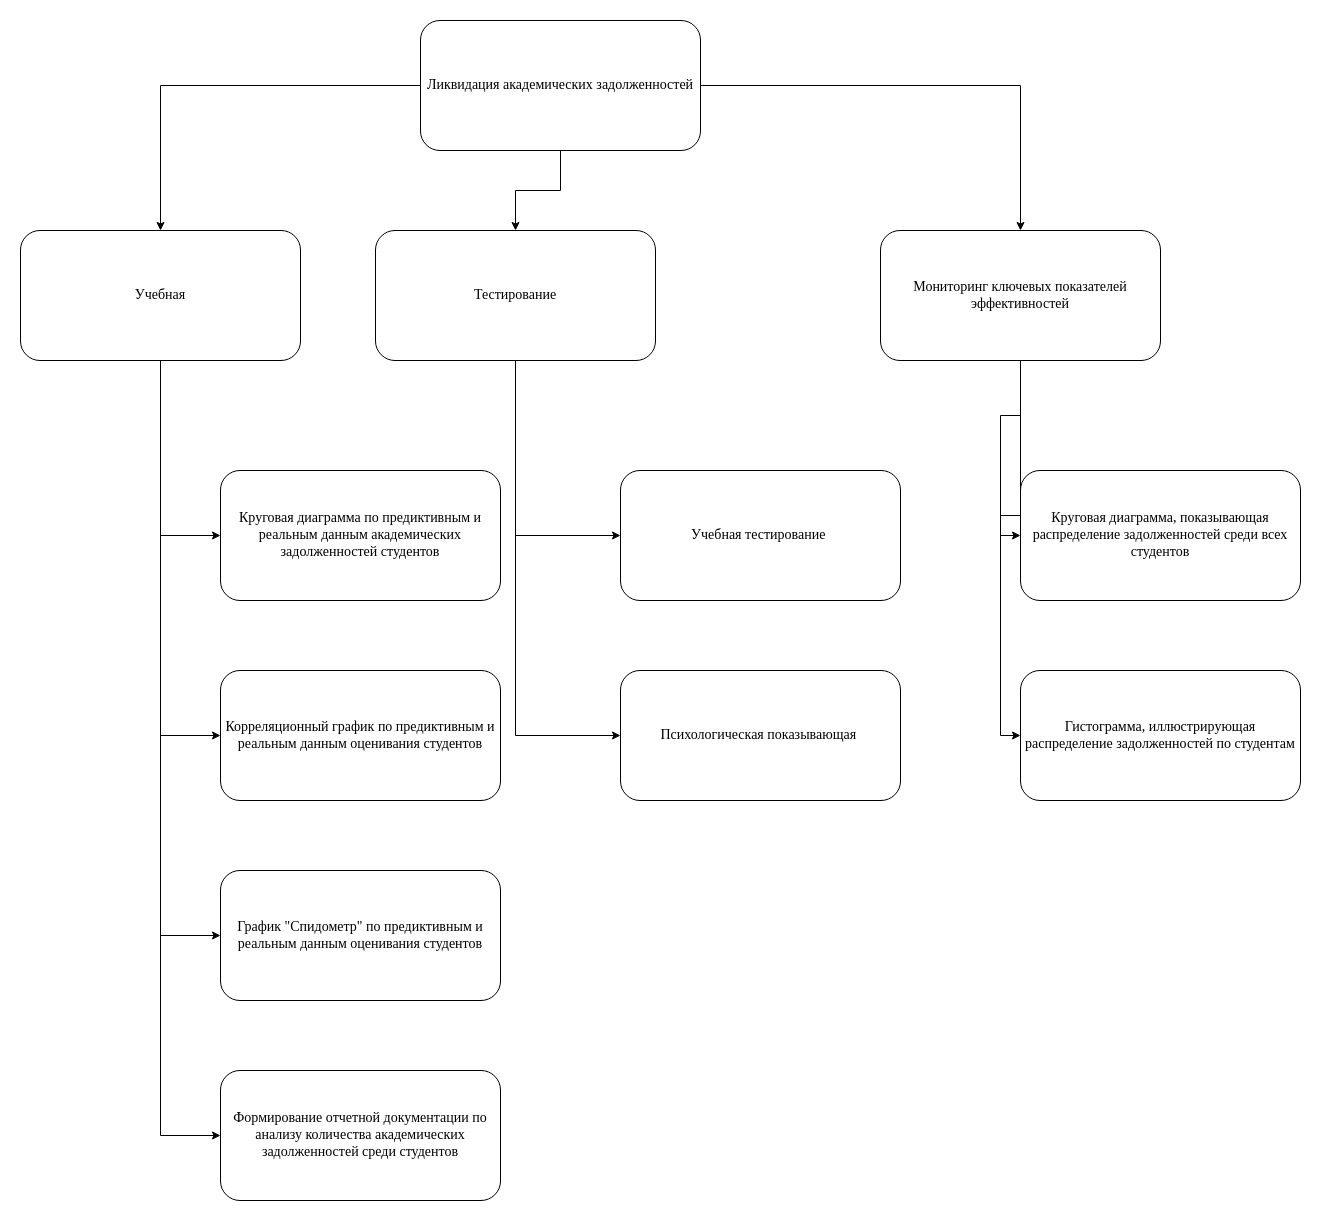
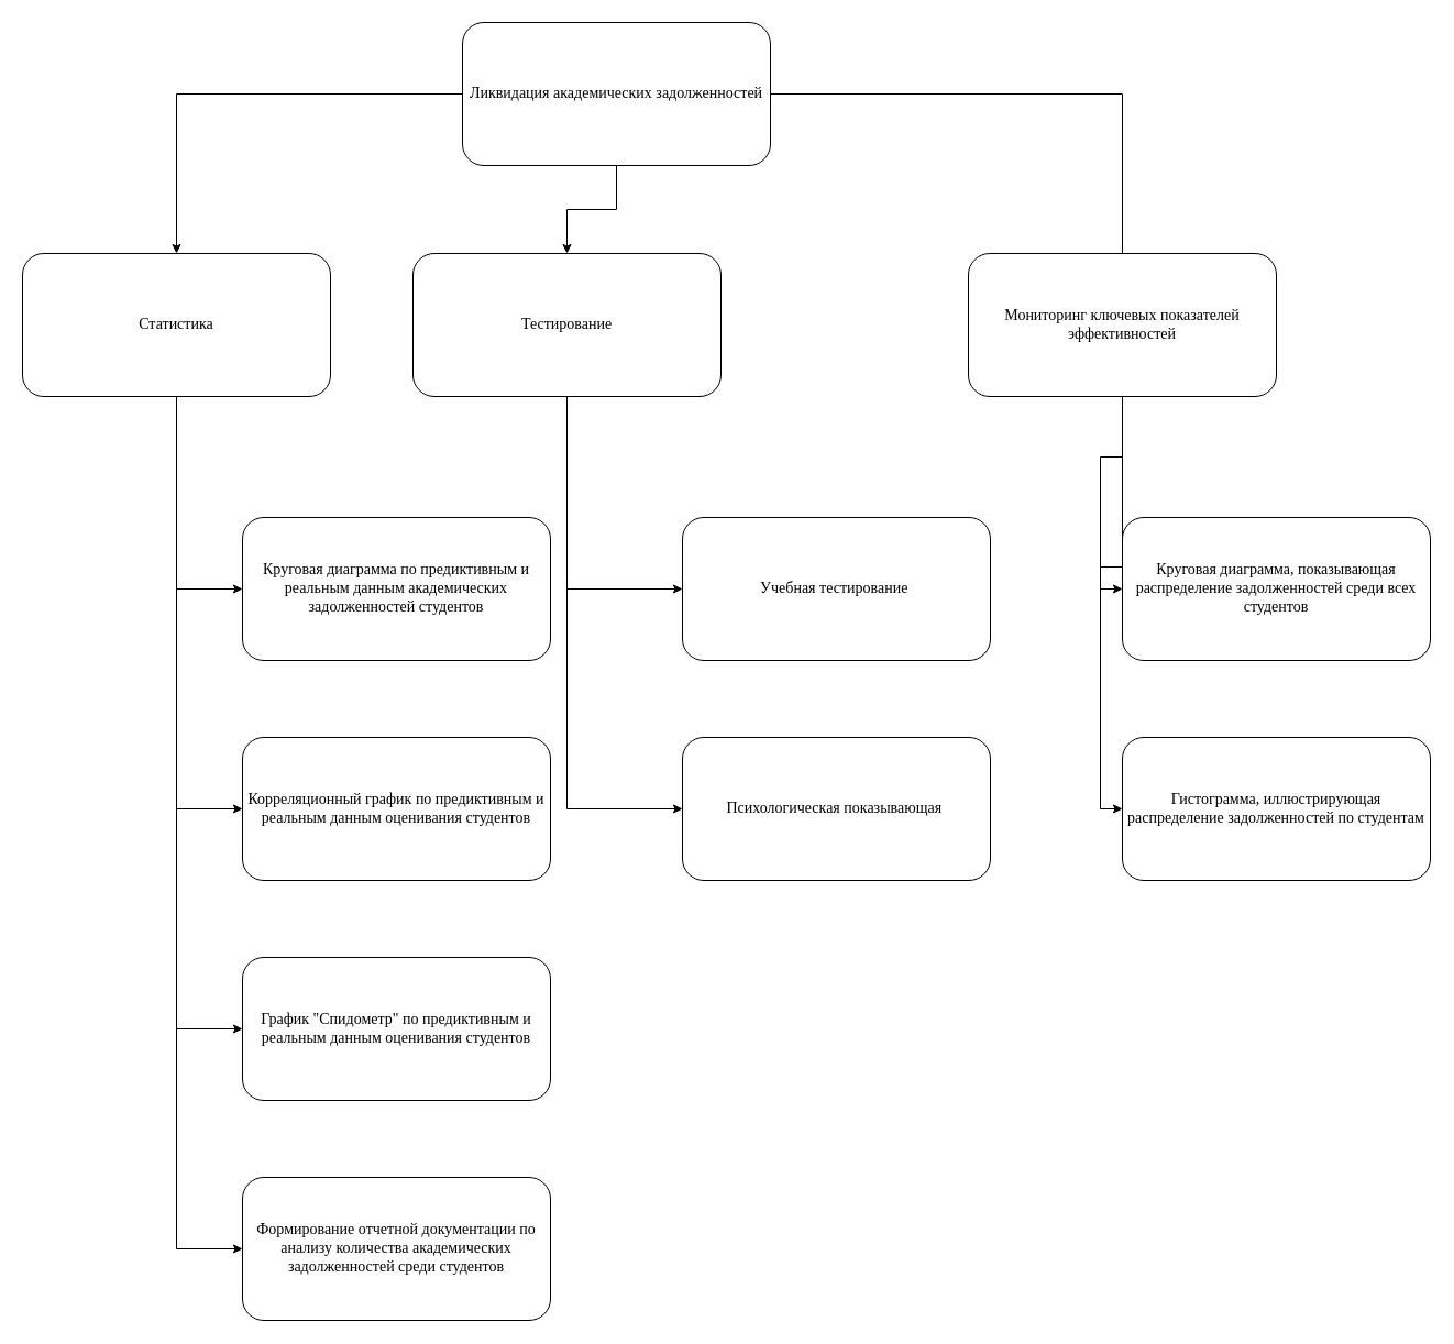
- <mxCell id="2" style="edgeStyle=orthogonalEdgeStyle;rounded=0;orthogonalLoop=1;jettySize=auto;html=1;fontSize=14;fontFamily=Times New Roman;" parent="1" source="5" target="11" edge="1"><mxGeometry relative="1" as="geometry" /></mxCell>
+ <mxCell id="2" style="edgeStyle=orthogonalEdgeStyle;rounded=0;orthogonalLoop=1;jettySize=auto;html=1;fontSize=14;fontFamily=Times New Roman;endArrow=none;" parent="1" source="5" target="11" edge="1"><mxGeometry relative="1" as="geometry" /></mxCell>
- <mxCell id="16" value="&lt;font&gt;Учебная&lt;/font&gt;" style="rounded=1;whiteSpace=wrap;html=1;fontSize=14;fontFamily=Times New Roman;" parent="1" vertex="1"><mxGeometry x="20" y="230" width="280" height="130" as="geometry" /></mxCell>
+ <mxCell id="16" value="&lt;font&gt;Статистика&lt;/font&gt;" style="rounded=1;whiteSpace=wrap;html=1;fontSize=14;fontFamily=Times New Roman;" parent="1" vertex="1"><mxGeometry x="20" y="230" width="280" height="130" as="geometry" /></mxCell>
